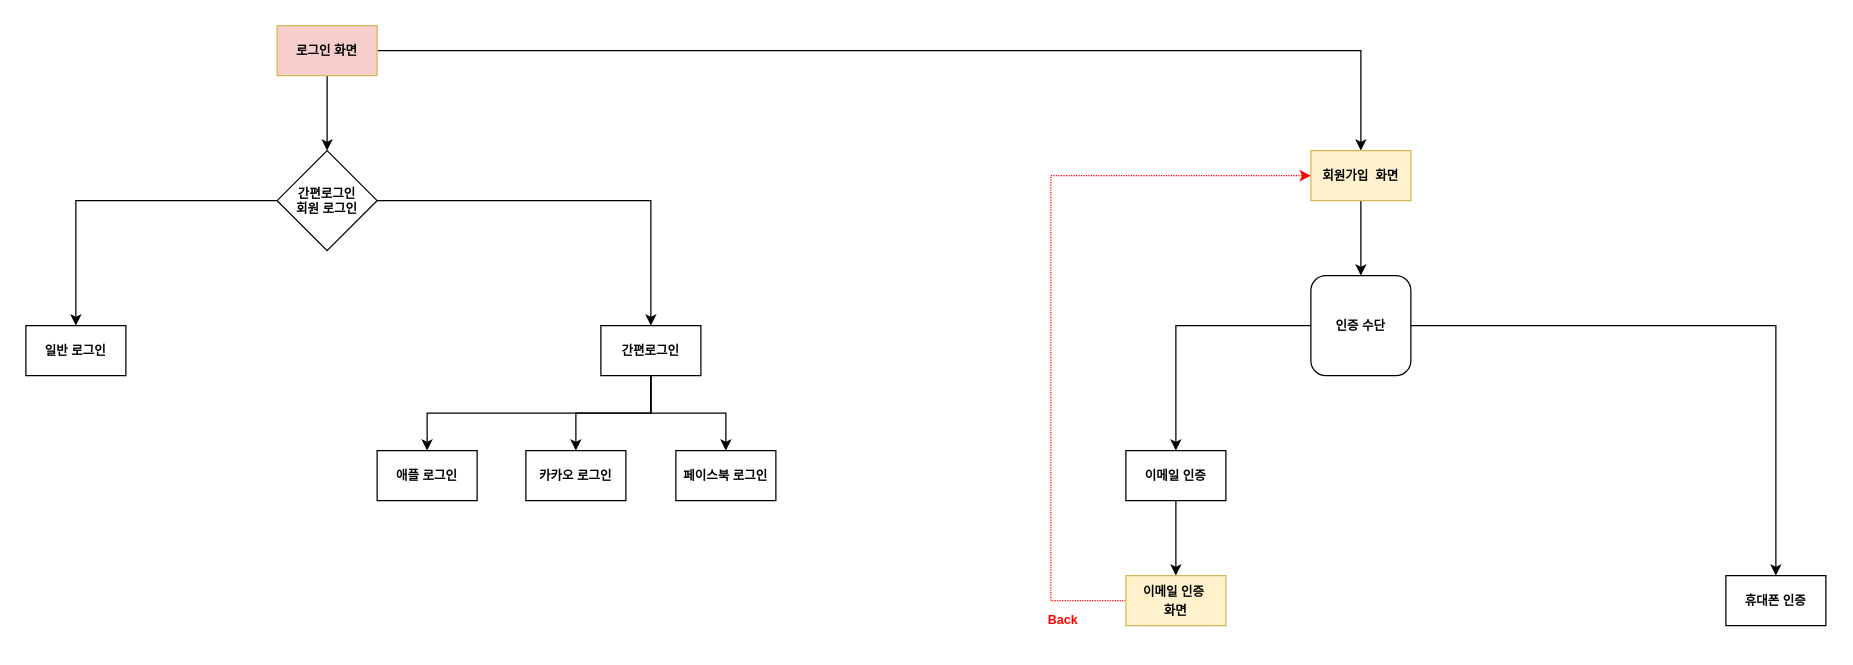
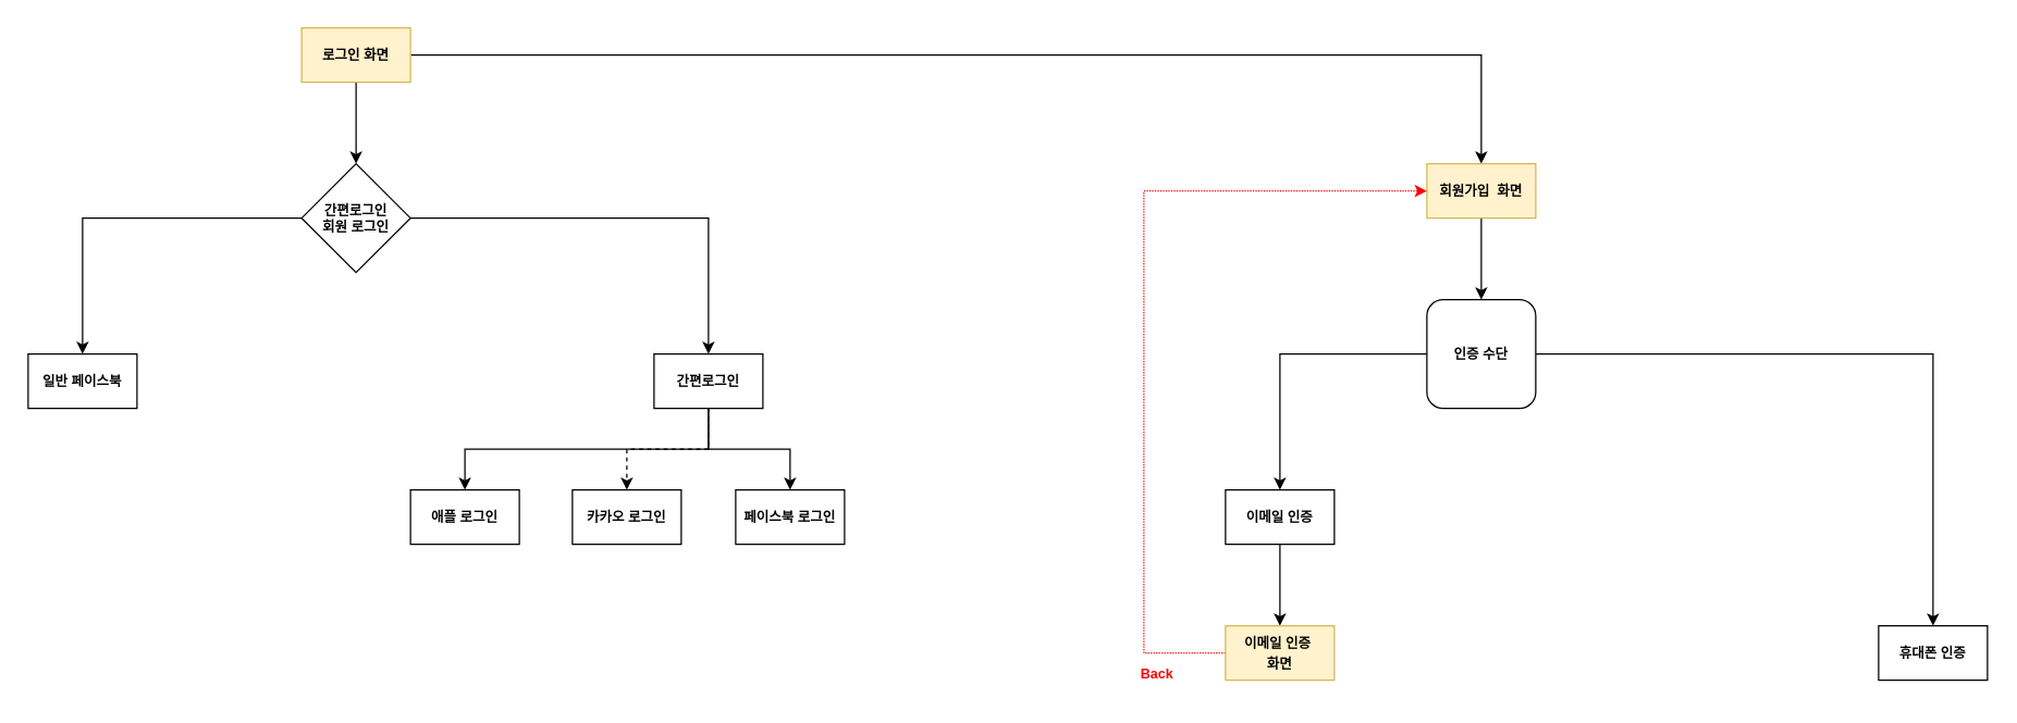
- <mxCell id="4" value="&lt;span style=&quot;font-size: 10px&quot;&gt;&lt;b&gt;로그인 화면&lt;/b&gt;&lt;/span&gt;" style="rounded=0;whiteSpace=wrap;html=1;fillColor=#f8cecc;strokeColor=#d6b656;" vertex="1" parent="1"><mxGeometry x="221" y="20" width="80" height="40" as="geometry" /></mxCell>
+ <mxCell id="4" value="&lt;span style=&quot;font-size: 10px&quot;&gt;&lt;b&gt;로그인 화면&lt;/b&gt;&lt;/span&gt;" style="rounded=0;whiteSpace=wrap;html=1;fillColor=#fff2cc;strokeColor=#d6b656;" vertex="1" parent="1"><mxGeometry x="221" y="20" width="80" height="40" as="geometry" /></mxCell>
- <mxCell id="8" value="&lt;span style=&quot;font-size: 10px&quot;&gt;&lt;b&gt;일반 로그인&lt;/b&gt;&lt;/span&gt;" style="rounded=0;whiteSpace=wrap;html=1;" vertex="1" parent="1"><mxGeometry x="20" y="260" width="80" height="40" as="geometry" /></mxCell>
+ <mxCell id="8" value="&lt;span style=&quot;font-size: 10px&quot;&gt;&lt;b&gt;일반 페이스북&lt;/b&gt;&lt;/span&gt;" style="rounded=0;whiteSpace=wrap;html=1;" vertex="1" parent="1"><mxGeometry x="20" y="260" width="80" height="40" as="geometry" /></mxCell>
- <mxCell id="10" style="edgeStyle=orthogonalEdgeStyle;rounded=0;orthogonalLoop=1;jettySize=auto;html=1;exitX=0.5;exitY=1;exitDx=0;exitDy=0;entryX=0.5;entryY=0;entryDx=0;entryDy=0;fontSize=10;" edge="1" parent="1" source="12" target="14"><mxGeometry relative="1" as="geometry" /></mxCell>
+ <mxCell id="10" style="edgeStyle=orthogonalEdgeStyle;rounded=0;orthogonalLoop=1;jettySize=auto;html=1;exitX=0.5;exitY=1;exitDx=0;exitDy=0;entryX=0.5;entryY=0;entryDx=0;entryDy=0;fontSize=10;dashed=1;" edge="1" parent="1" source="12" target="14"><mxGeometry relative="1" as="geometry" /></mxCell>
